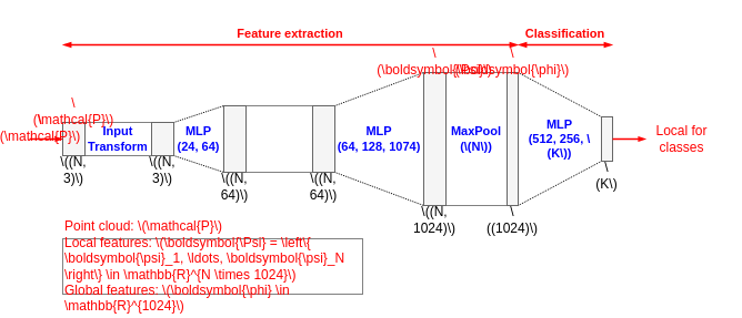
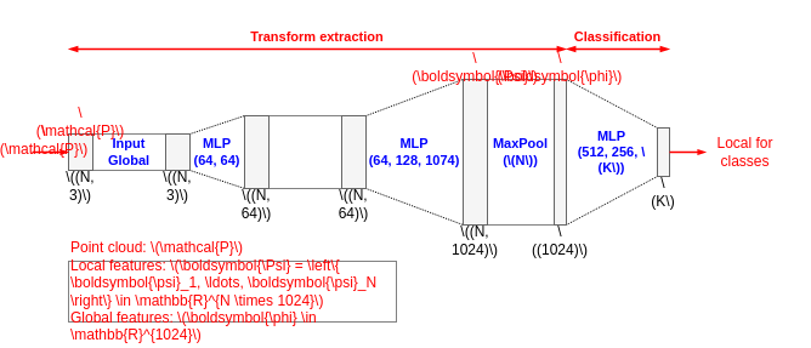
- <mxCell id="39" value="Feature extraction" style="text;html=1;strokeColor=none;fillColor=none;align=center;verticalAlign=middle;whiteSpace=wrap;rounded=0;fontSize=11;fontStyle=1;fontColor=#FF0000;" vertex="1" parent="1"><mxGeometry x="50" y="20" width="410" height="20" as="geometry" /></mxCell>
+ <mxCell id="39" value="Transform extraction" style="text;html=1;strokeColor=none;fillColor=none;align=center;verticalAlign=middle;whiteSpace=wrap;rounded=0;fontSize=11;fontStyle=1;fontColor=#FF0000;" vertex="1" parent="1"><mxGeometry x="50" y="20" width="410" height="20" as="geometry" /></mxCell>
- <mxCell id="10" value="Input&lt;br&gt;Transform" style="text;html=1;strokeColor=none;fillColor=none;align=center;verticalAlign=middle;whiteSpace=wrap;rounded=0;fontSize=11;fontStyle=1;fontColor=#0000FF;" vertex="1" parent="1"><mxGeometry x="70" y="110" width="60" height="30" as="geometry" /></mxCell>
+ <mxCell id="10" value="Input&lt;br&gt;Global" style="text;html=1;strokeColor=none;fillColor=none;align=center;verticalAlign=middle;whiteSpace=wrap;rounded=0;fontSize=11;fontStyle=1;fontColor=#0000FF;" vertex="1" parent="1"><mxGeometry x="70" y="110" width="60" height="30" as="geometry" /></mxCell>
- <mxCell id="14" value="MLP&lt;br&gt;(24, 64)" style="text;html=1;strokeColor=none;fillColor=none;align=center;verticalAlign=middle;whiteSpace=wrap;rounded=0;fontSize=11;fontStyle=1;fontColor=#0000FF;" vertex="1" parent="1"><mxGeometry x="150" y="110" width="45" height="30" as="geometry" /></mxCell>
+ <mxCell id="14" value="MLP&lt;br&gt;(64, 64)" style="text;html=1;strokeColor=none;fillColor=none;align=center;verticalAlign=middle;whiteSpace=wrap;rounded=0;fontSize=11;fontStyle=1;fontColor=#0000FF;" vertex="1" parent="1"><mxGeometry x="150" y="110" width="45" height="30" as="geometry" /></mxCell>
